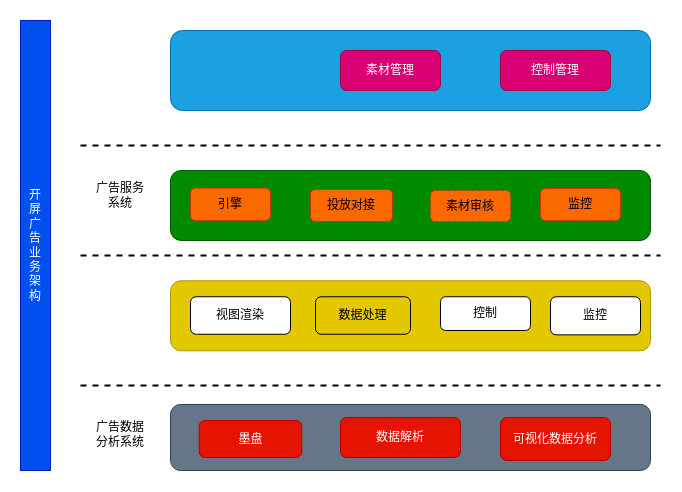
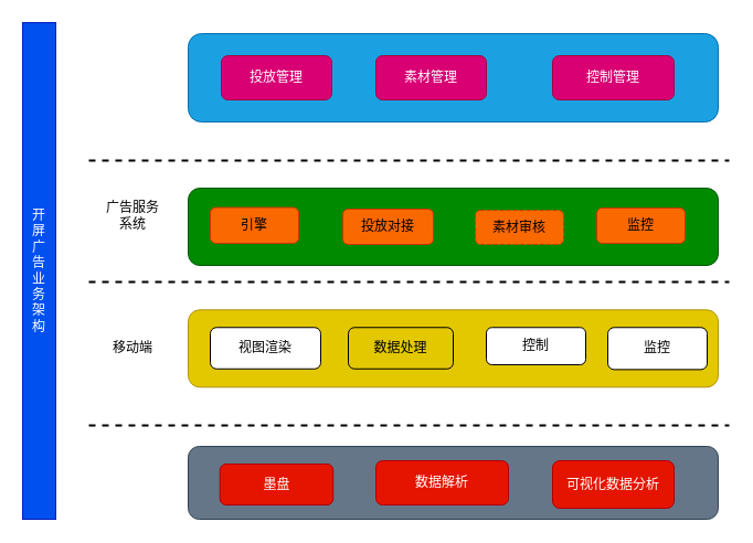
+ <mxCell id="10" value="投放管理" style="rounded=1;whiteSpace=wrap;html=1;fillColor=#d80073;fontColor=#ffffff;strokeColor=#A50040;" vertex="1" parent="1"><mxGeometry x="200" y="50" width="100" height="40" as="geometry" /></mxCell>
+ <mxCell id="7" value="移动端" style="text;html=1;strokeColor=none;fillColor=none;align=center;verticalAlign=middle;whiteSpace=wrap;rounded=0;" vertex="1" parent="1"><mxGeometry x="90" y="300" width="60" height="30" as="geometry" /></mxCell>
- <mxCell id="8" value="广告数据分析系统" style="text;html=1;strokeColor=none;fillColor=none;align=center;verticalAlign=middle;whiteSpace=wrap;rounded=0;" vertex="1" parent="1"><mxGeometry x="90" y="419" width="60" height="30" as="geometry" /></mxCell>
